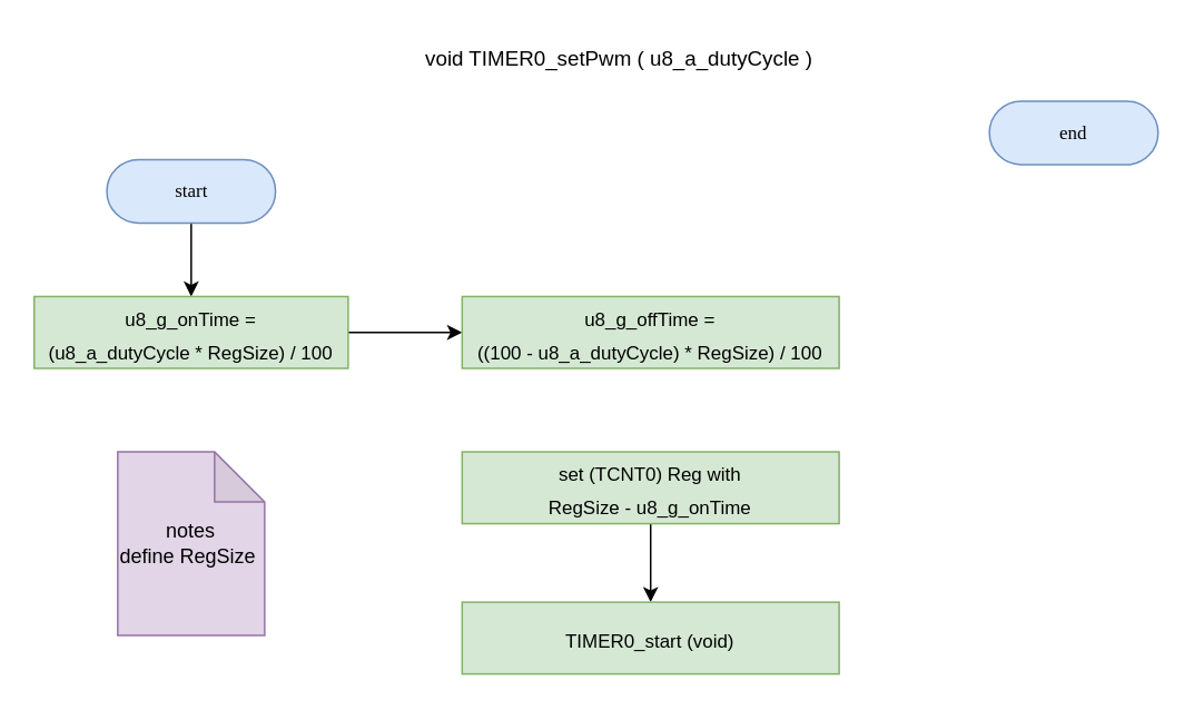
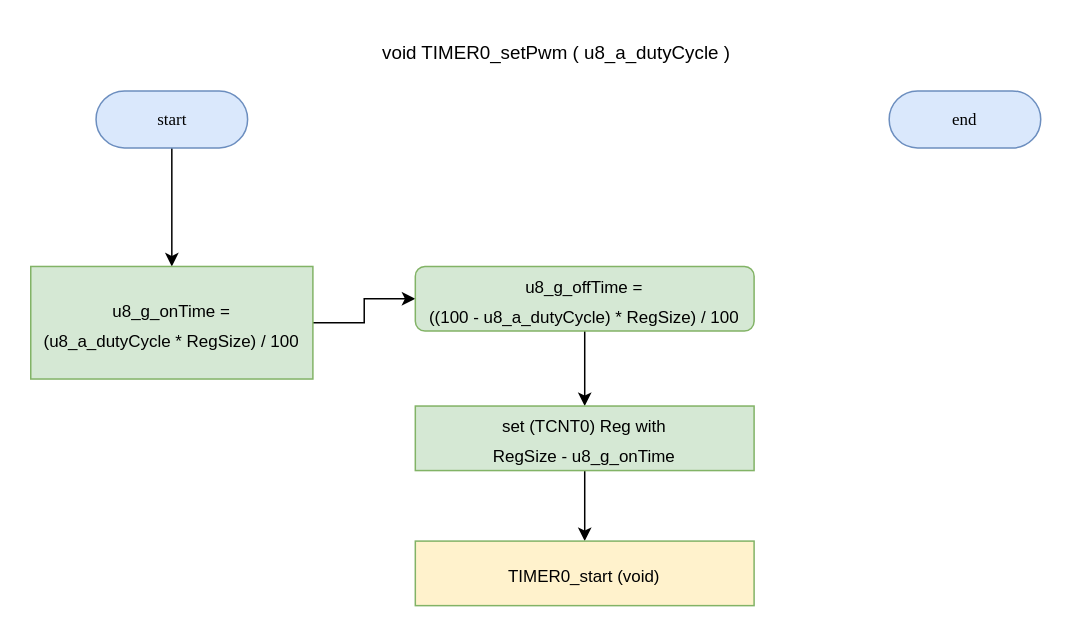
- <mxCell id="3" value="&lt;div style=&quot;&quot;&gt;&lt;font style=&quot;direction: ltr; letter-spacing: 0px; line-height: 120%; opacity: 1; font-size: 11.29px;&quot;&gt;start&lt;/font&gt;&lt;/div&gt;" style="verticalAlign=middle;align=center;overflow=width;vsdxID=30;fillColor=#dae8fc;shape=stencil(tVLREoIgEPwaHnEQxsl3s/9gEpSJwDko7e+DsEkze2l627vdu5uFRaxyHe8FosR5sCcxqMZ3iO0Rpcp0ApQPCLEasUpaEC3Yi2lS3fOojOhsr3HDmObyMtsVcYqS29Qh5FEfklwrM5OXeUa/yjkcAwfr7TDpiyTfXvjkMR+Vw2A998qaBac5tAKHU1hq3i4oNwjRr9ofvayt/+Rk+yX/4iWA159KpXWKxJx/z0Bopfyw+g4=);strokeColor=#6c8ebf;spacingTop=-1;spacingBottom=-1;spacingLeft=-1;spacingRight=-1;points=[[0.5,1,0],[0.5,0,0],[0,0.5,0],[1,0.5,0]];labelBackgroundColor=none;rounded=1;html=1;whiteSpace=wrap;fontFamily=Calibri;" parent="1" vertex="1"><mxGeometry x="63.5" y="95" width="101" height="38" as="geometry" /></mxCell>
+ <mxCell id="3" value="&lt;div style=&quot;&quot;&gt;&lt;font style=&quot;direction: ltr; letter-spacing: 0px; line-height: 120%; opacity: 1; font-size: 11.29px;&quot;&gt;start&lt;/font&gt;&lt;/div&gt;" style="verticalAlign=middle;align=center;overflow=width;vsdxID=30;fillColor=#dae8fc;shape=stencil(tVLREoIgEPwaHnEQxsl3s/9gEpSJwDko7e+DsEkze2l627vdu5uFRaxyHe8FosR5sCcxqMZ3iO0Rpcp0ApQPCLEasUpaEC3Yi2lS3fOojOhsr3HDmObyMtsVcYqS29Qh5FEfklwrM5OXeUa/yjkcAwfr7TDpiyTfXvjkMR+Vw2A998qaBac5tAKHU1hq3i4oNwjRr9ofvayt/+Rk+yX/4iWA159KpXWKxJx/z0Bopfyw+g4=);strokeColor=#6c8ebf;spacingTop=-1;spacingBottom=-1;spacingLeft=-1;spacingRight=-1;points=[[0.5,1,0],[0.5,0,0],[0,0.5,0],[1,0.5,0]];labelBackgroundColor=none;rounded=1;html=1;whiteSpace=wrap;fontFamily=Calibri;" parent="1" vertex="1"><mxGeometry x="63.5" y="60" width="101" height="38" as="geometry" /></mxCell>
- <mxCell id="6" value="&lt;font style=&quot;font-size: 11.29px;&quot;&gt;u8_g_onTime = &lt;br&gt;(u8_a_dutyCycle * RegSize) / 100&lt;br&gt;&lt;/font&gt;" style="rounded=0;whiteSpace=wrap;html=1;fontSize=16;fillColor=#d5e8d4;strokeColor=#82b366;" parent="1" vertex="1"><mxGeometry x="20" y="177" width="188" height="43" as="geometry" /></mxCell>
+ <mxCell id="6" value="&lt;font style=&quot;font-size: 11.29px;&quot;&gt;u8_g_onTime = &lt;br&gt;(u8_a_dutyCycle * RegSize) / 100&lt;br&gt;&lt;/font&gt;" style="rounded=0;whiteSpace=wrap;html=1;fontSize=16;fillColor=#d5e8d4;strokeColor=#82b366;" parent="1" vertex="1"><mxGeometry x="20" y="177" width="188" height="75" as="geometry" /></mxCell>
- <mxCell id="10" value="&lt;font style=&quot;font-size: 11.29px;&quot;&gt;u8_g_offTime = &lt;br&gt;((100 - u8_a_dutyCycle) * RegSize) / 100&lt;br&gt;&lt;/font&gt;" style="rounded=0;whiteSpace=wrap;html=1;fontSize=16;fillColor=#d5e8d4;strokeColor=#82b366;" vertex="1" parent="1"><mxGeometry x="276.25" y="177" width="225.75" height="43" as="geometry" /></mxCell>
+ <mxCell id="10" value="&lt;font style=&quot;font-size: 11.29px;&quot;&gt;u8_g_offTime = &lt;br&gt;((100 - u8_a_dutyCycle) * RegSize) / 100&lt;br&gt;&lt;/font&gt;" style="whiteSpace=wrap;html=1;fontSize=16;fillColor=#d5e8d4;strokeColor=#82b366;rounded=1;" vertex="1" parent="1"><mxGeometry x="276.25" y="177" width="225.75" height="43" as="geometry" /></mxCell>
+ <mxCell id="9" style="edgeStyle=orthogonalEdgeStyle;rounded=0;orthogonalLoop=1;jettySize=auto;html=1;" edge="1" parent="1" source="10" target="12"><mxGeometry relative="1" as="geometry" /></mxCell>
- <mxCell id="4" value="notes&lt;br&gt;define RegSize&amp;nbsp;" style="shape=note;whiteSpace=wrap;html=1;backgroundOutline=1;darkOpacity=0.05;fillColor=#e1d5e7;strokeColor=#9673a6;" parent="1" vertex="1"><mxGeometry x="70" y="270" width="88" height="110" as="geometry" /></mxCell>
- <mxCell id="13" value="&lt;font style=&quot;font-size: 11.29px;&quot;&gt;TIMER0_start (void)&lt;br&gt;&lt;/font&gt;" style="rounded=0;whiteSpace=wrap;html=1;fontSize=16;fillColor=#d5e8d4;strokeColor=#82b366;" vertex="1" parent="1"><mxGeometry x="276.25" y="360" width="225.75" height="43" as="geometry" /></mxCell>
+ <mxCell id="13" value="&lt;font style=&quot;font-size: 11.29px;&quot;&gt;TIMER0_start (void)&lt;br&gt;&lt;/font&gt;" style="rounded=0;whiteSpace=wrap;html=1;fontSize=16;fillColor=#fff2cc;strokeColor=#82b366;" vertex="1" parent="1"><mxGeometry x="276.25" y="360" width="225.75" height="43" as="geometry" /></mxCell>
